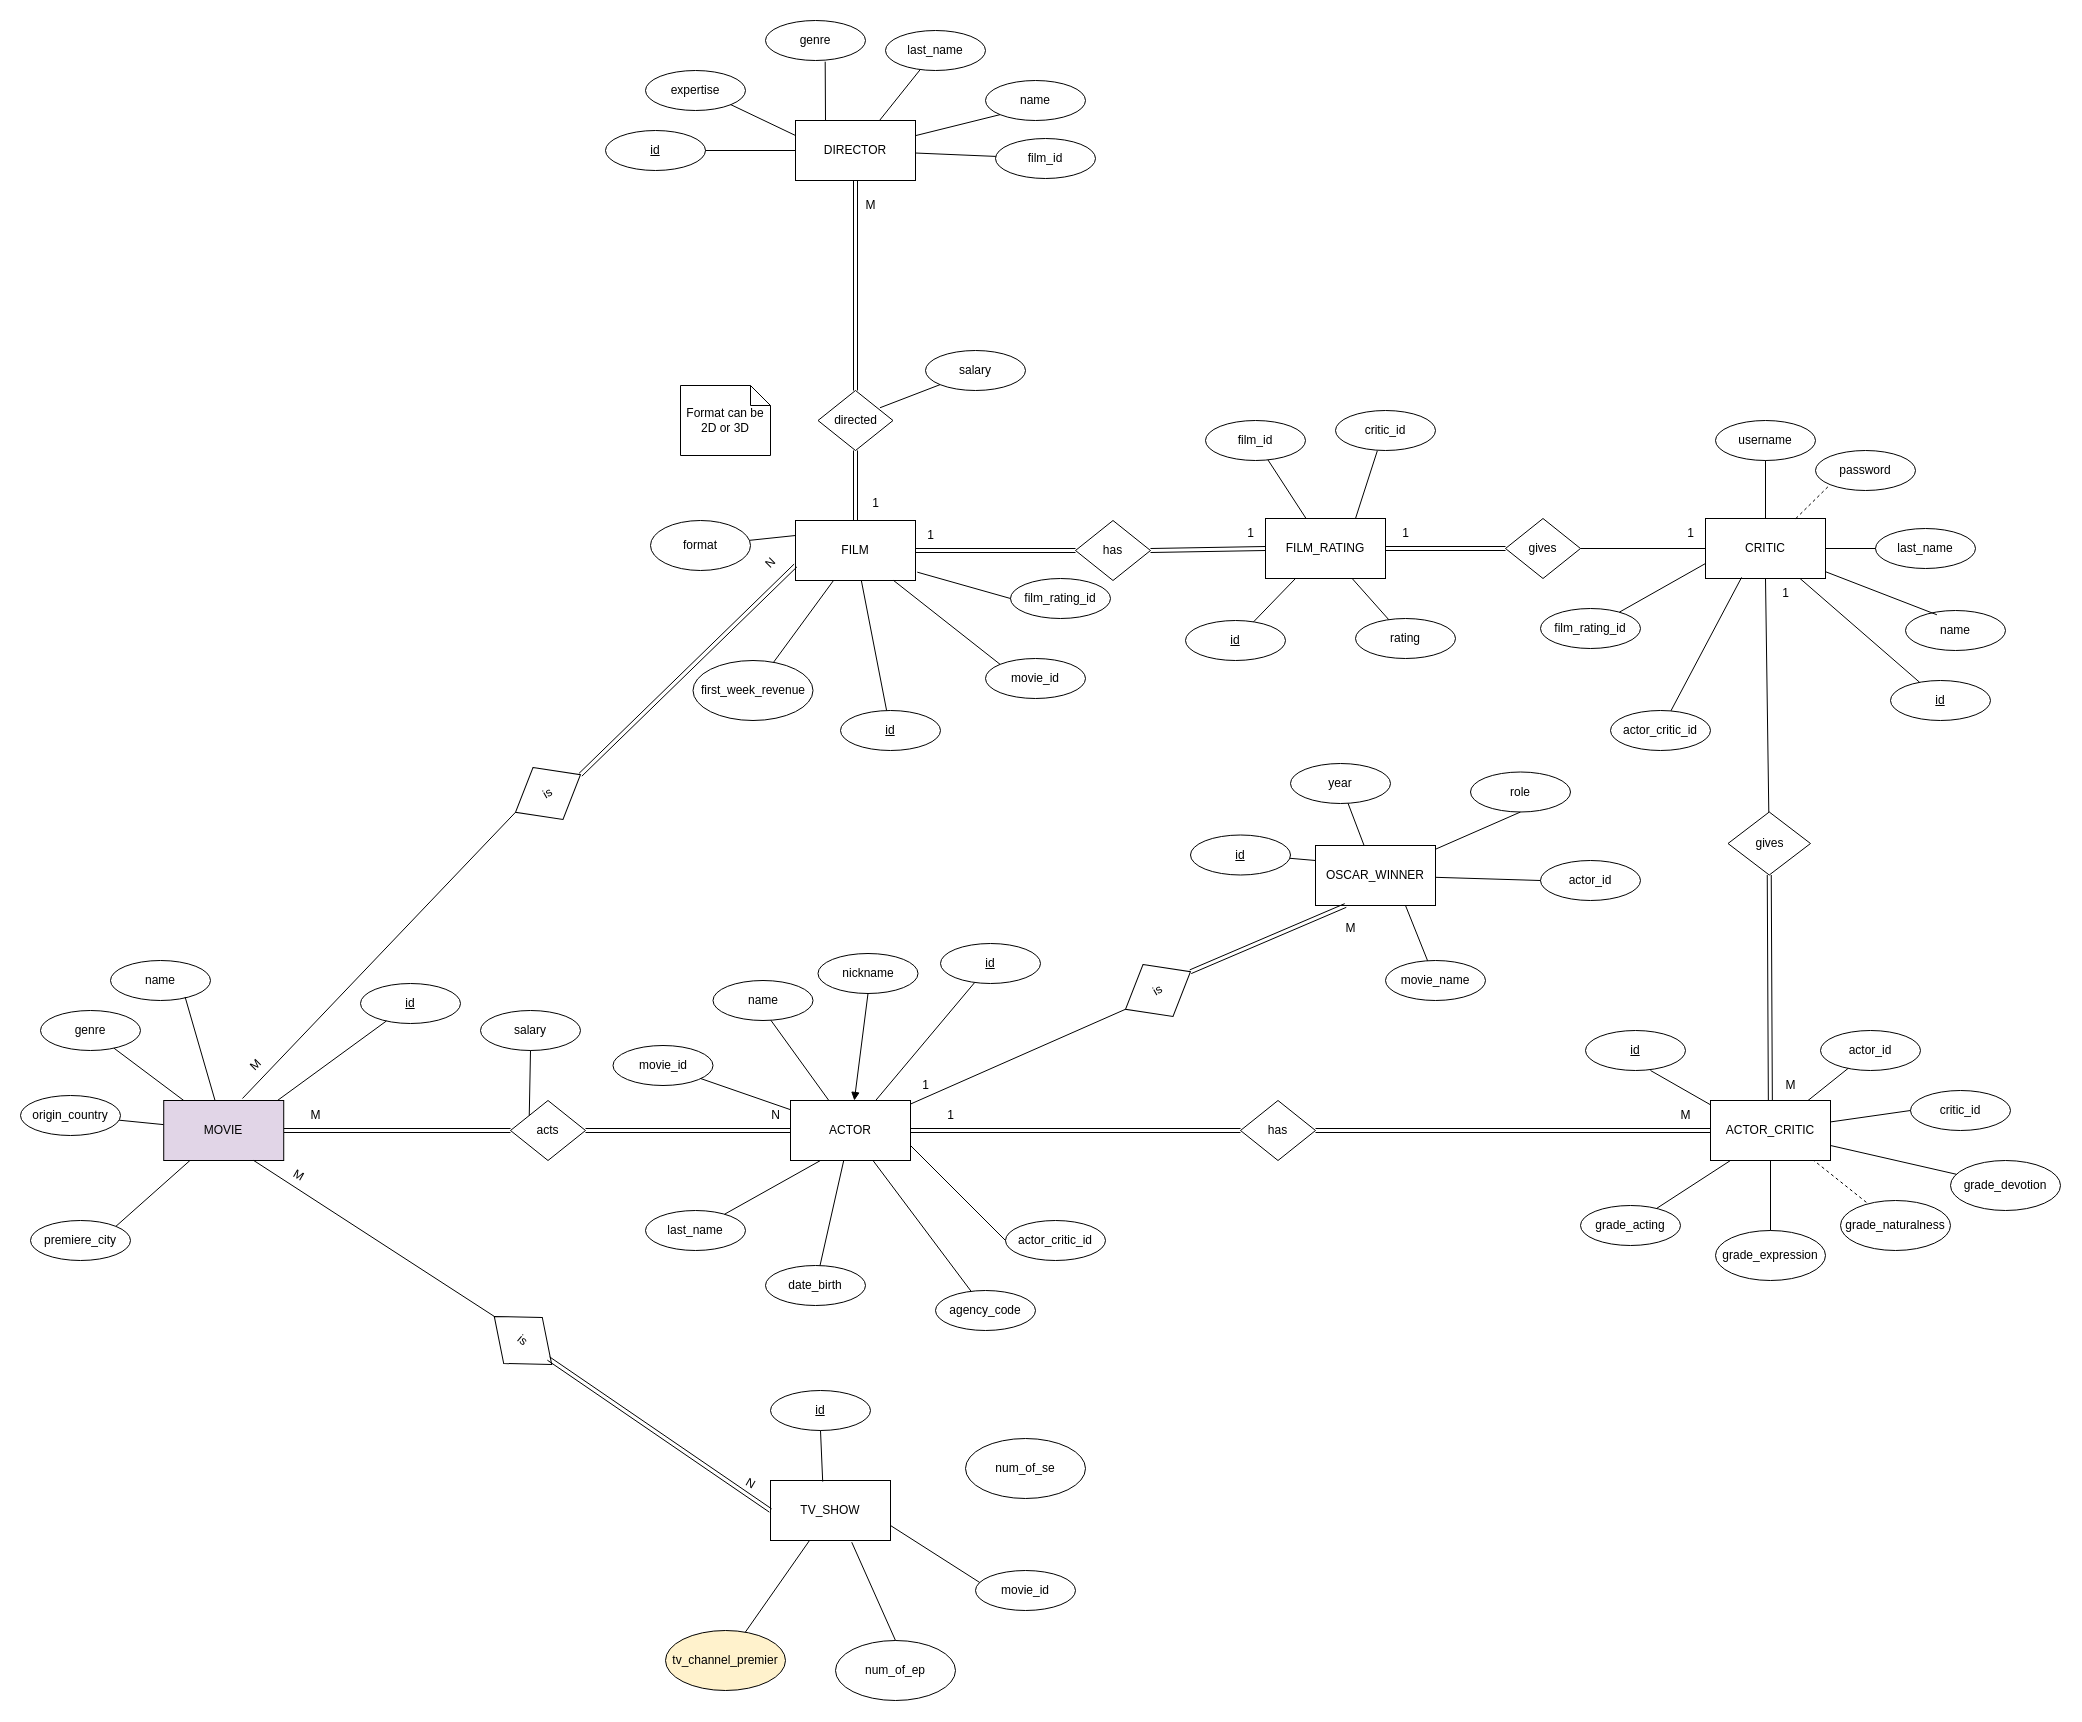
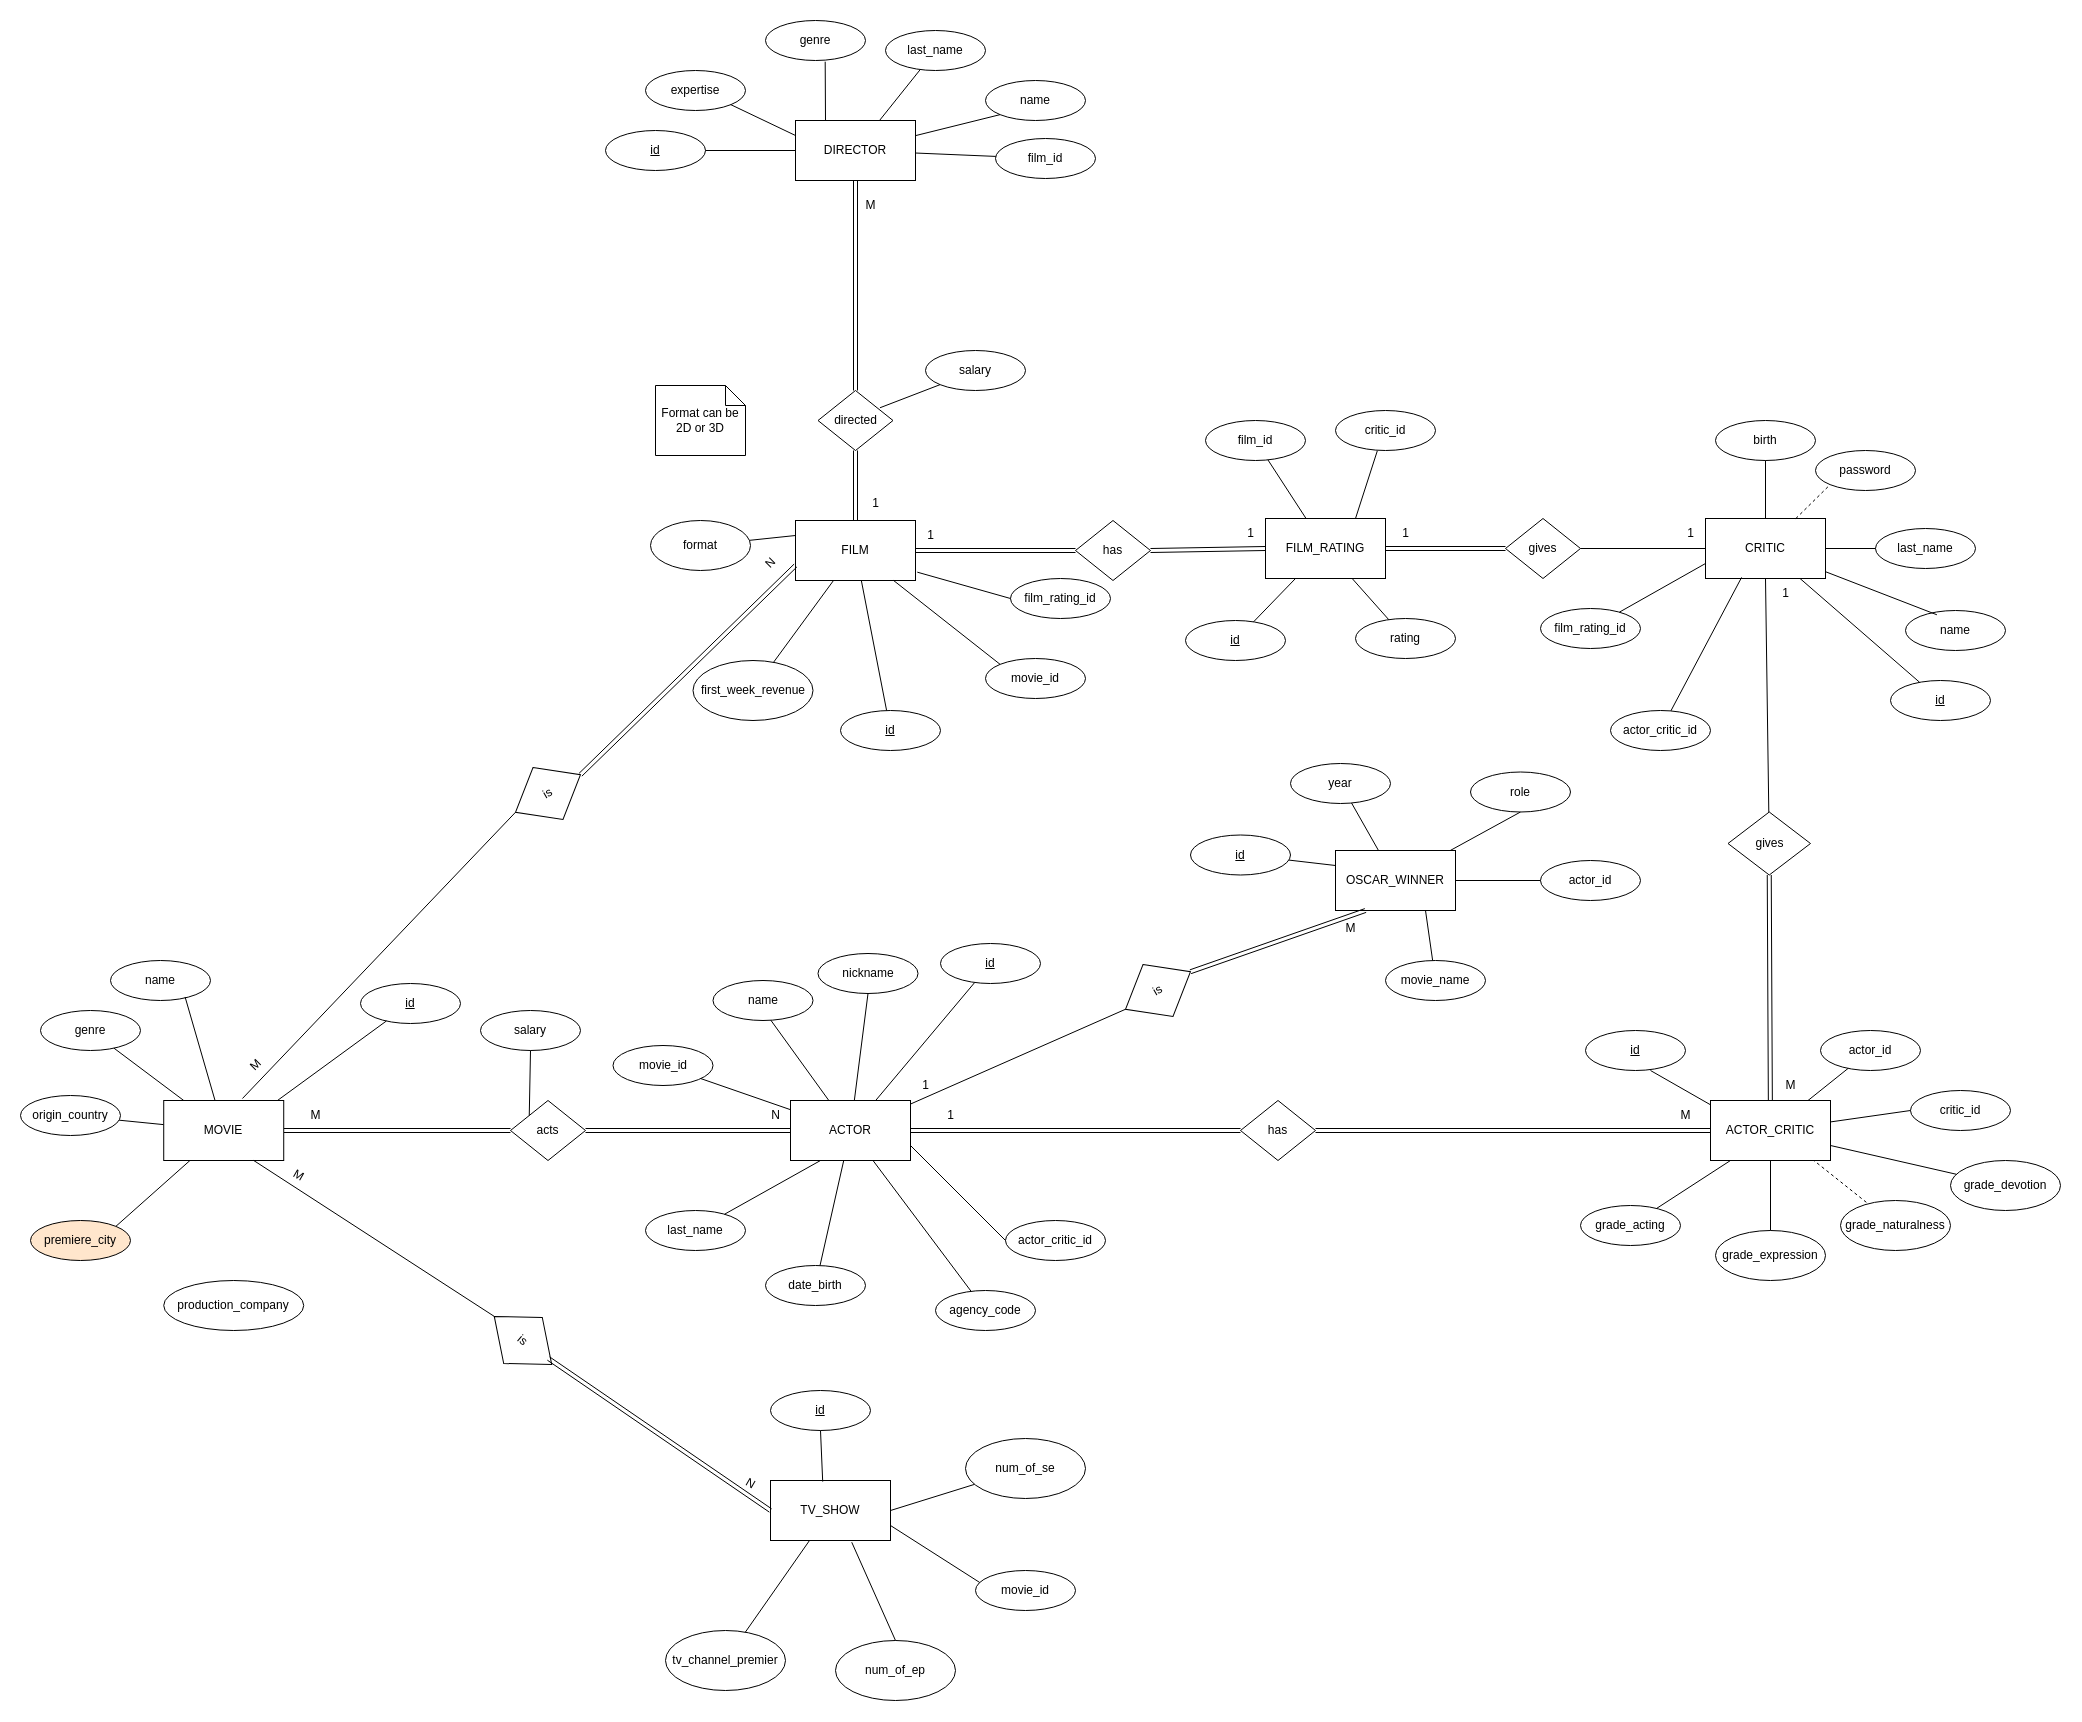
- <mxCell id="31" value="Format can be 2D or 3D" style="shape=note;size=20;whiteSpace=wrap;html=1;" parent="1" vertex="1"><mxGeometry x="680" y="385" width="90" height="70" as="geometry" /></mxCell>
+ <mxCell id="31" value="Format can be 2D or 3D" style="shape=note;size=20;whiteSpace=wrap;html=1;" parent="1" vertex="1"><mxGeometry x="655" y="385" width="90" height="70" as="geometry" /></mxCell>
- <mxCell id="88" value="username" style="ellipse;whiteSpace=wrap;html=1;align=center;" parent="1" vertex="1"><mxGeometry x="1715" y="420" width="100" height="40" as="geometry" /></mxCell>
+ <mxCell id="88" value="birth" style="ellipse;whiteSpace=wrap;html=1;align=center;" parent="1" vertex="1"><mxGeometry x="1715" y="420" width="100" height="40" as="geometry" /></mxCell>
- <mxCell id="62" value="OSCAR_WINNER" style="whiteSpace=wrap;html=1;" parent="1" vertex="1"><mxGeometry x="1315" y="845" width="120" height="60" as="geometry" /></mxCell>
+ <mxCell id="62" value="OSCAR_WINNER" style="whiteSpace=wrap;html=1;" parent="1" vertex="1"><mxGeometry x="1335" y="850" width="120" height="60" as="geometry" /></mxCell>
- <mxCell id="24" value="" style="endArrow=block;html=1;rounded=0;exitX=0.5;exitY=1;exitDx=0;exitDy=0;" parent="1" source="17" target="2" edge="1"><mxGeometry relative="1" as="geometry"><mxPoint x="748" y="1000" as="sourcePoint" /><mxPoint x="818" y="1040" as="targetPoint" /></mxGeometry></mxCell>
+ <mxCell id="24" value="" style="endArrow=none;html=1;rounded=0;exitX=0.5;exitY=1;exitDx=0;exitDy=0;" parent="1" source="17" target="2" edge="1"><mxGeometry relative="1" as="geometry"><mxPoint x="748" y="1000" as="sourcePoint" /><mxPoint x="818" y="1040" as="targetPoint" /></mxGeometry></mxCell>
- <mxCell id="151" value="MOVIE" style="whiteSpace=wrap;html=1;fillColor=#e1d5e7;" parent="1" vertex="1"><mxGeometry x="163.22" y="1100" width="120" height="60" as="geometry" /></mxCell>
+ <mxCell id="151" value="MOVIE" style="whiteSpace=wrap;html=1;" parent="1" vertex="1"><mxGeometry x="163.22" y="1100" width="120" height="60" as="geometry" /></mxCell>
- <mxCell id="8" value="premiere_city" style="ellipse;whiteSpace=wrap;html=1;align=center;" parent="1" vertex="1"><mxGeometry x="30" y="1220" width="100" height="40" as="geometry" /></mxCell>
+ <mxCell id="8" value="premiere_city" style="ellipse;whiteSpace=wrap;html=1;align=center;fillColor=#ffe6cc;" parent="1" vertex="1"><mxGeometry x="30" y="1220" width="100" height="40" as="geometry" /></mxCell>
+ <mxCell id="11" value="production_company" style="ellipse;whiteSpace=wrap;html=1;align=center;" parent="1" vertex="1"><mxGeometry x="163.22" y="1280" width="140" height="50" as="geometry" /></mxCell>
+ <mxCell id="43" value="" style="endArrow=none;html=1;rounded=0;exitX=1;exitY=0.5;exitDx=0;exitDy=0;" parent="1" source="3" target="35" edge="1"><mxGeometry relative="1" as="geometry"><mxPoint x="871" y="1562" as="sourcePoint" /><mxPoint x="863" y="1650" as="targetPoint" /></mxGeometry></mxCell>
- <mxCell id="33" value="tv_channel_premier" style="ellipse;whiteSpace=wrap;html=1;align=center;fillColor=#fff2cc;" parent="1" vertex="1"><mxGeometry x="665" y="1630" width="120" height="60" as="geometry" /></mxCell>
+ <mxCell id="33" value="tv_channel_premier" style="ellipse;whiteSpace=wrap;html=1;align=center;" parent="1" vertex="1"><mxGeometry x="665" y="1630" width="120" height="60" as="geometry" /></mxCell>
